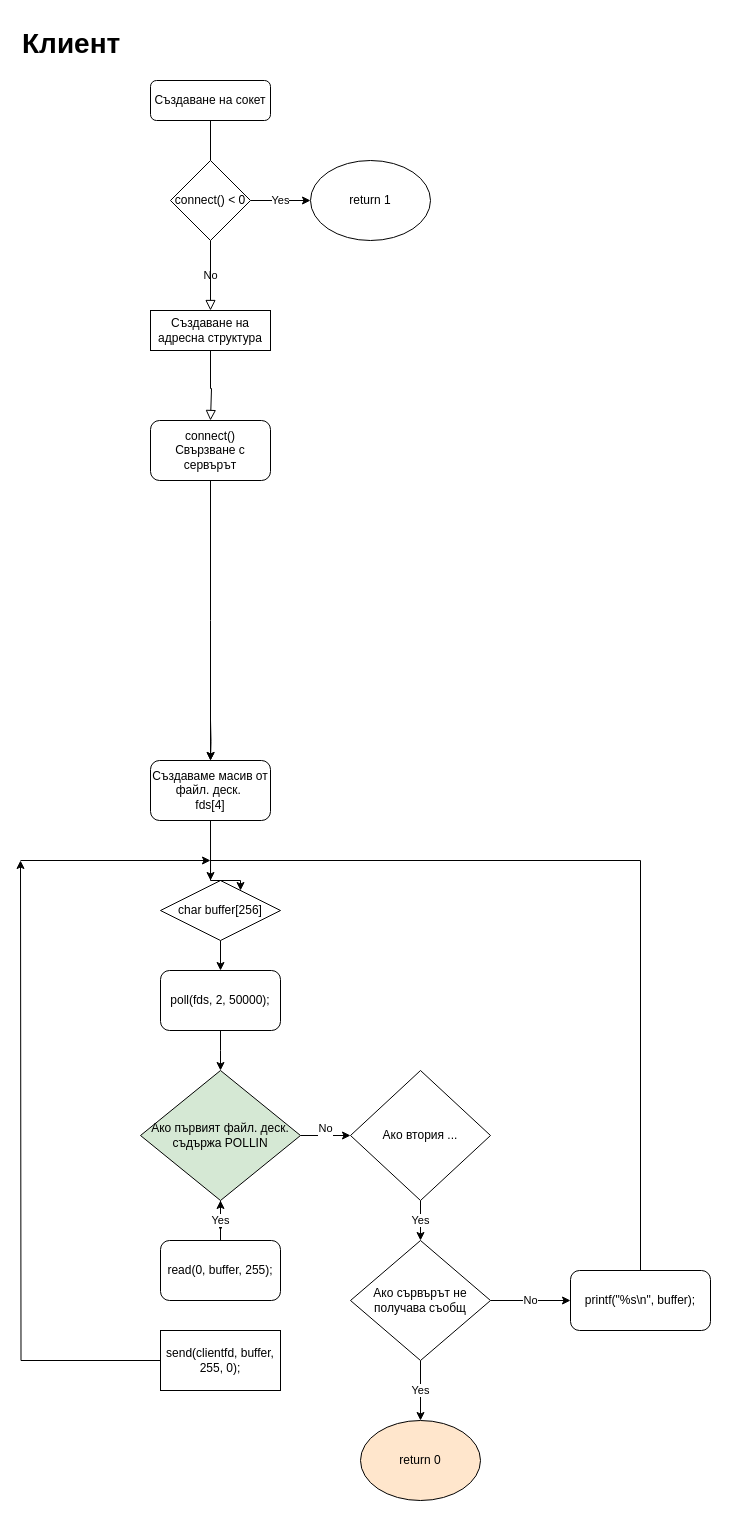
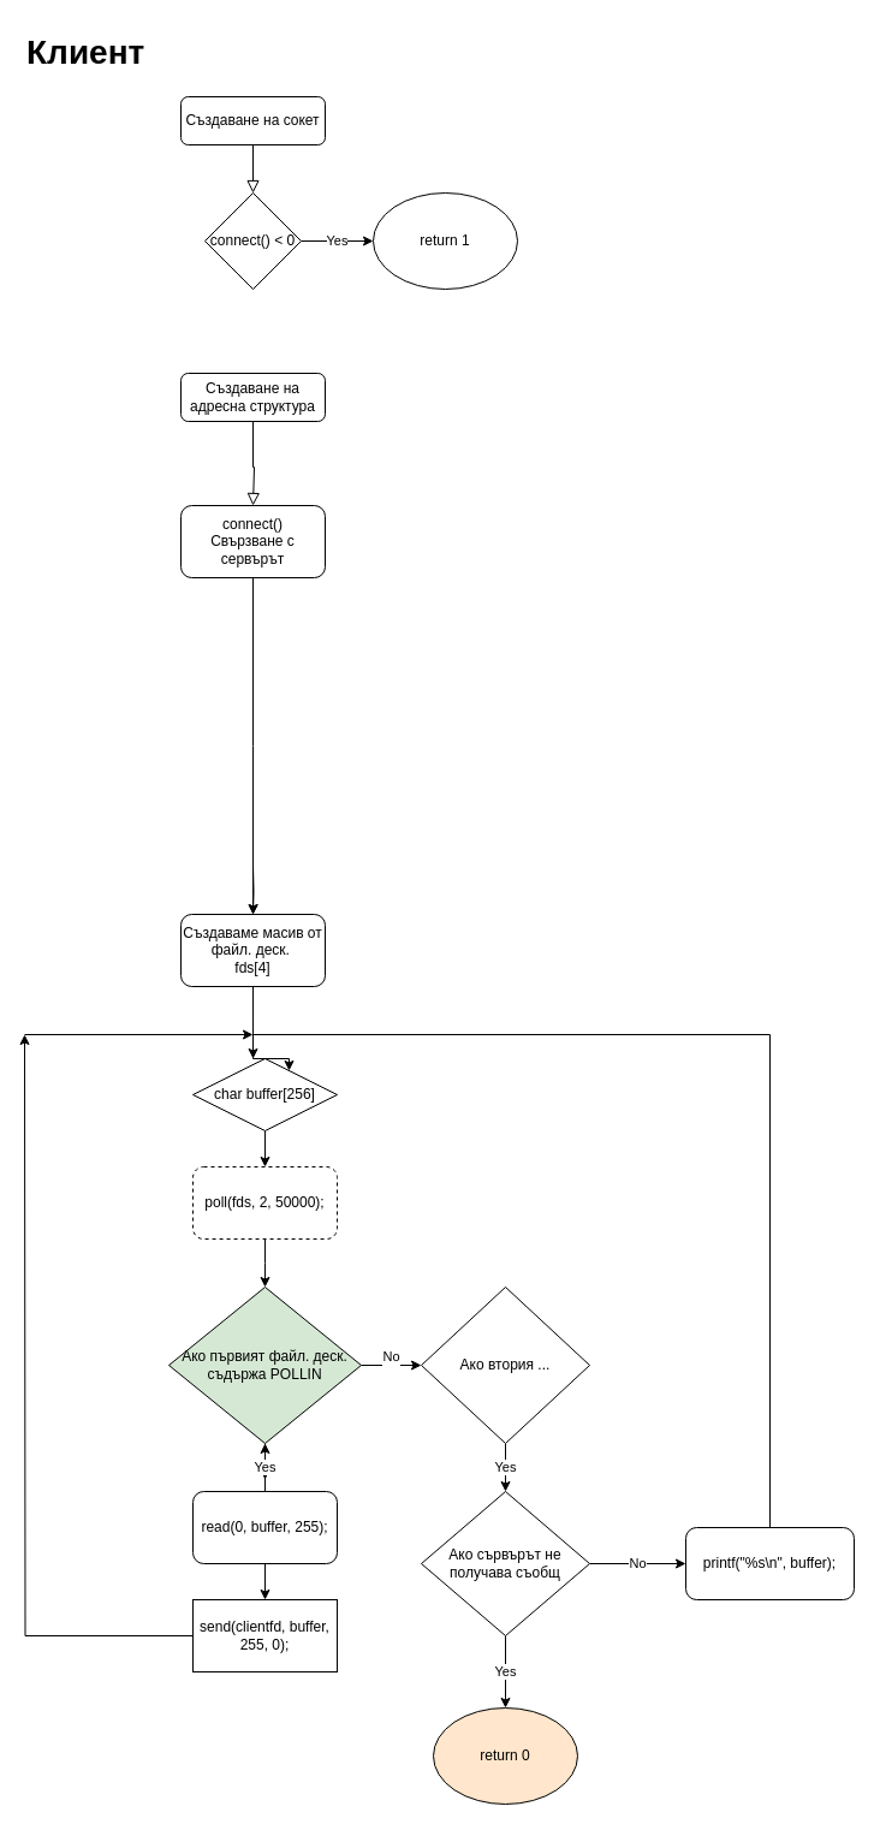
- <mxCell id="8" value="" style="rounded=0;html=1;jettySize=auto;orthogonalLoop=1;fontSize=11;endArrow=none;endFill=0;endSize=8;strokeWidth=1;shadow=0;labelBackgroundColor=none;edgeStyle=orthogonalEdgeStyle;" edge="1" parent="1" source="3" target="10"><mxGeometry relative="1" as="geometry"><mxPoint x="210" y="120" as="sourcePoint" /><mxPoint x="230" y="250" as="targetPoint" /></mxGeometry></mxCell>
+ <mxCell id="8" value="" style="rounded=0;html=1;jettySize=auto;orthogonalLoop=1;fontSize=11;endArrow=block;endFill=0;endSize=8;strokeWidth=1;shadow=0;labelBackgroundColor=none;edgeStyle=orthogonalEdgeStyle;" edge="1" parent="1" source="3" target="10"><mxGeometry relative="1" as="geometry"><mxPoint x="210" y="120" as="sourcePoint" /><mxPoint x="230" y="250" as="targetPoint" /></mxGeometry></mxCell>
- <mxCell id="6" value="No" style="rounded=0;html=1;jettySize=auto;orthogonalLoop=1;fontSize=11;endArrow=block;endFill=0;endSize=8;strokeWidth=1;shadow=0;labelBackgroundColor=none;edgeStyle=orthogonalEdgeStyle;" edge="1" parent="1" source="10" target="7"><mxGeometry relative="1" as="geometry"><mxPoint x="210" y="120" as="sourcePoint" /><mxPoint x="160" y="370" as="targetPoint" /></mxGeometry></mxCell>
- <mxCell id="7" value="Създаване на адресна структура" style="whiteSpace=wrap;html=1;fontSize=12;glass=0;strokeWidth=1;shadow=0;rounded=0;" vertex="1" parent="1"><mxGeometry x="150" y="310" width="120" height="40" as="geometry" /></mxCell>
+ <mxCell id="7" value="Създаване на адресна структура" style="rounded=1;whiteSpace=wrap;html=1;fontSize=12;glass=0;strokeWidth=1;shadow=0;" vertex="1" parent="1"><mxGeometry x="150" y="310" width="120" height="40" as="geometry" /></mxCell>
- <mxCell id="17" value="poll(fds, 2, 50000);" style="rounded=1;whiteSpace=wrap;html=1;" vertex="1" parent="1"><mxGeometry x="160" y="970" width="120" height="60" as="geometry" /></mxCell>
+ <mxCell id="17" value="poll(fds, 2, 50000);" style="rounded=1;whiteSpace=wrap;html=1;dashed=1;" vertex="1" parent="1"><mxGeometry x="160" y="970" width="120" height="60" as="geometry" /></mxCell>
+ <mxCell id="21" style="edgeStyle=orthogonalEdgeStyle;rounded=0;orthogonalLoop=1;jettySize=auto;html=1;exitX=0.5;exitY=1;exitDx=0;exitDy=0;entryX=0.5;entryY=0;entryDx=0;entryDy=0;" edge="1" parent="1" source="23" target="25"><mxGeometry relative="1" as="geometry" /></mxCell>
